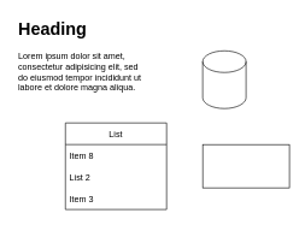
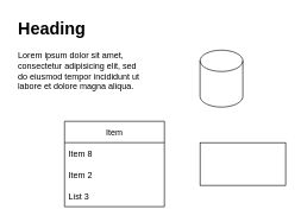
- <mxCell id="3" value="List" style="swimlane;fontStyle=0;childLayout=stackLayout;horizontal=1;startSize=30;horizontalStack=0;resizeParent=1;resizeParentMax=0;resizeLast=0;collapsible=1;marginBottom=0;" vertex="1" parent="1"><mxGeometry x="90" y="170" width="140" height="120" as="geometry" /></mxCell>
+ <mxCell id="3" value="Item" style="swimlane;fontStyle=0;childLayout=stackLayout;horizontal=1;startSize=30;horizontalStack=0;resizeParent=1;resizeParentMax=0;resizeLast=0;collapsible=1;marginBottom=0;" vertex="1" parent="1"><mxGeometry x="90" y="170" width="140" height="120" as="geometry" /></mxCell>
- <mxCell id="5" value="List 2" style="text;strokeColor=none;fillColor=none;align=left;verticalAlign=middle;spacingLeft=4;spacingRight=4;overflow=hidden;points=[[0,0.5],[1,0.5]];portConstraint=eastwest;rotatable=0;" vertex="1" parent="3"><mxGeometry y="60" width="140" height="30" as="geometry" /></mxCell>
+ <mxCell id="5" value="Item 2" style="text;strokeColor=none;fillColor=none;align=left;verticalAlign=middle;spacingLeft=4;spacingRight=4;overflow=hidden;points=[[0,0.5],[1,0.5]];portConstraint=eastwest;rotatable=0;" vertex="1" parent="3"><mxGeometry y="60" width="140" height="30" as="geometry" /></mxCell>
- <mxCell id="6" value="Item 3" style="text;strokeColor=none;fillColor=none;align=left;verticalAlign=middle;spacingLeft=4;spacingRight=4;overflow=hidden;points=[[0,0.5],[1,0.5]];portConstraint=eastwest;rotatable=0;" vertex="1" parent="3"><mxGeometry y="90" width="140" height="30" as="geometry" /></mxCell>
+ <mxCell id="6" value="List 3" style="text;strokeColor=none;fillColor=none;align=left;verticalAlign=middle;spacingLeft=4;spacingRight=4;overflow=hidden;points=[[0,0.5],[1,0.5]];portConstraint=eastwest;rotatable=0;" vertex="1" parent="3"><mxGeometry y="90" width="140" height="30" as="geometry" /></mxCell>
